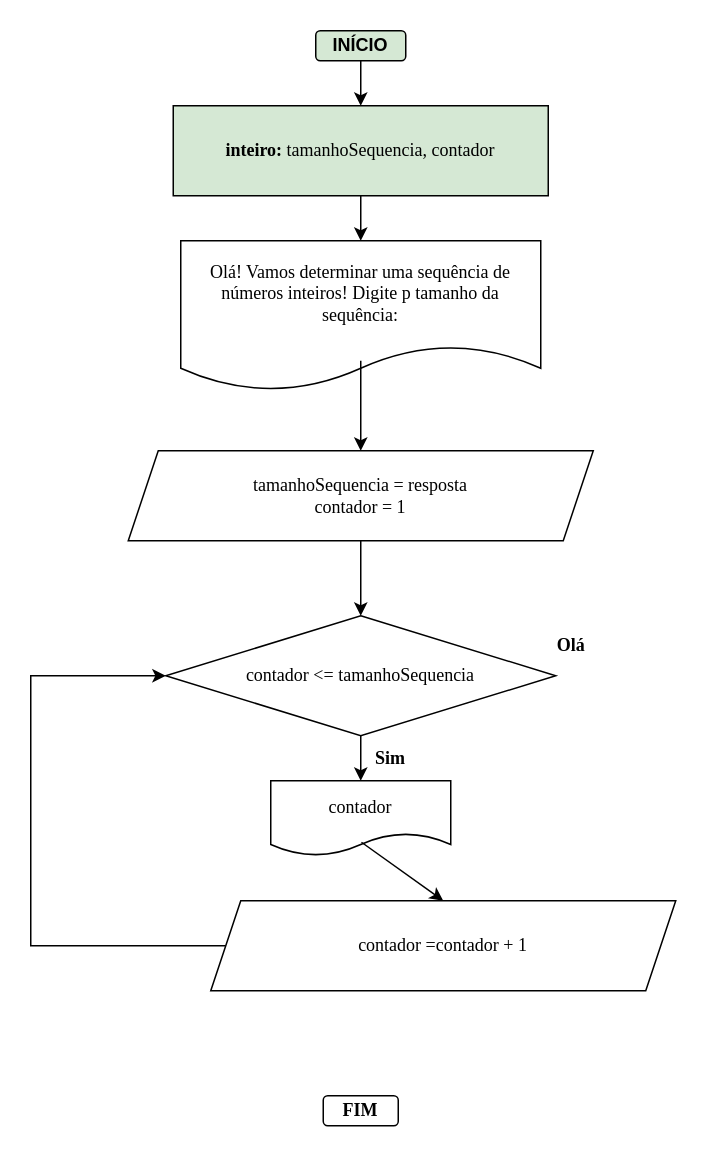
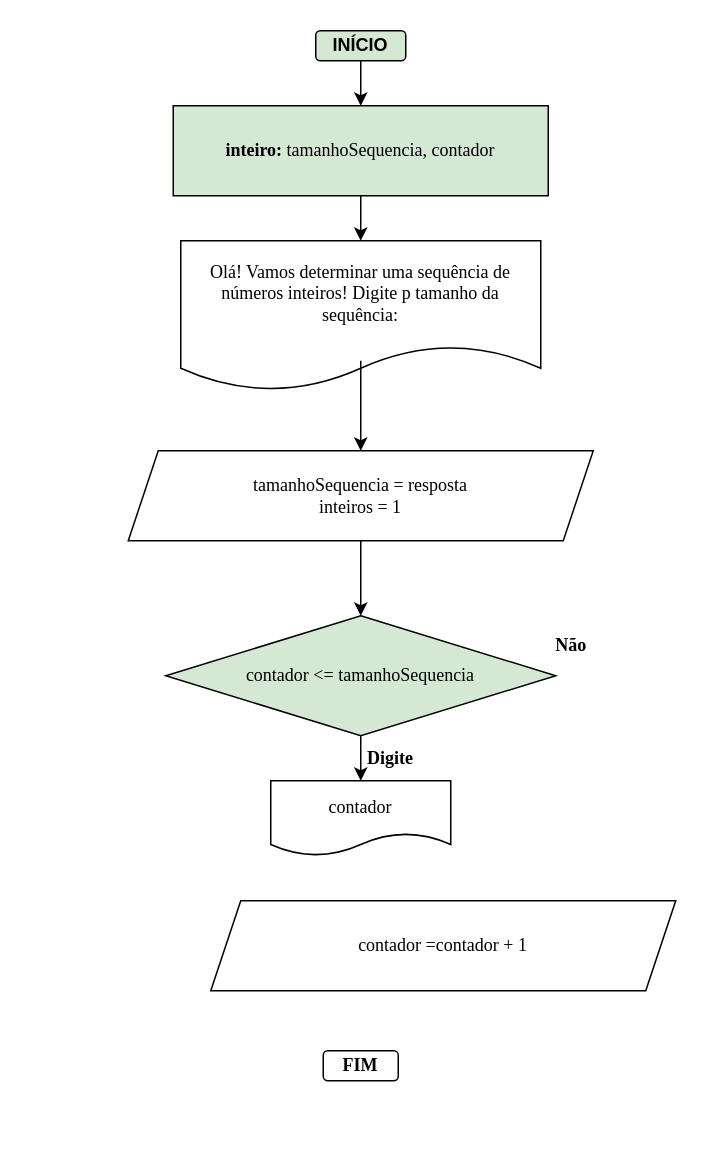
- <mxCell id="7" value="&lt;div&gt;tamanhoSequencia = resposta&lt;/div&gt;&lt;div&gt;contador = 1&lt;br&gt;&lt;/div&gt;" style="shape=parallelogram;perimeter=parallelogramPerimeter;whiteSpace=wrap;html=1;fixedSize=1;fontFamily=Comic Sans MS;" vertex="1" parent="1"><mxGeometry x="85" y="300" width="310" height="60" as="geometry" /></mxCell>
+ <mxCell id="7" value="&lt;div&gt;tamanhoSequencia = resposta&lt;/div&gt;&lt;div&gt;inteiros = 1&lt;br&gt;&lt;/div&gt;" style="shape=parallelogram;perimeter=parallelogramPerimeter;whiteSpace=wrap;html=1;fixedSize=1;fontFamily=Comic Sans MS;" vertex="1" parent="1"><mxGeometry x="85" y="300" width="310" height="60" as="geometry" /></mxCell>
- <mxCell id="17" value="&lt;b&gt;Olá&lt;/b&gt;" style="text;html=1;align=center;verticalAlign=middle;resizable=0;points=[];autosize=1;strokeColor=none;fillColor=none;fontFamily=Comic Sans MS;" vertex="1" parent="1"><mxGeometry x="360" y="420" width="40" height="20" as="geometry" /></mxCell>
+ <mxCell id="17" value="&lt;b&gt;Não&lt;/b&gt;" style="text;html=1;align=center;verticalAlign=middle;resizable=0;points=[];autosize=1;strokeColor=none;fillColor=none;fontFamily=Comic Sans MS;" vertex="1" parent="1"><mxGeometry x="360" y="420" width="40" height="20" as="geometry" /></mxCell>
- <mxCell id="9" value="contador &amp;lt;= tamanhoSequencia" style="rhombus;whiteSpace=wrap;html=1;fontFamily=Comic Sans MS;" vertex="1" parent="1"><mxGeometry x="110" y="410" width="260" height="80" as="geometry" /></mxCell>
+ <mxCell id="9" value="contador &amp;lt;= tamanhoSequencia" style="rhombus;whiteSpace=wrap;html=1;fontFamily=Comic Sans MS;fillColor=#d5e8d4;" vertex="1" parent="1"><mxGeometry x="110" y="410" width="260" height="80" as="geometry" /></mxCell>
- <mxCell id="11" value="&lt;b&gt;Sim&lt;/b&gt;" style="text;html=1;strokeColor=none;fillColor=none;align=center;verticalAlign=middle;whiteSpace=wrap;rounded=0;fontFamily=Comic Sans MS;" vertex="1" parent="1"><mxGeometry x="230" y="490" width="60" height="30" as="geometry" /></mxCell>
+ <mxCell id="11" value="&lt;b&gt;Digite&lt;/b&gt;" style="text;html=1;strokeColor=none;fillColor=none;align=center;verticalAlign=middle;whiteSpace=wrap;rounded=0;fontFamily=Comic Sans MS;" vertex="1" parent="1"><mxGeometry x="230" y="490" width="60" height="30" as="geometry" /></mxCell>
- <mxCell id="15" value="" style="endArrow=classic;html=1;rounded=0;fontFamily=Comic Sans MS;entryX=0;entryY=0.5;entryDx=0;entryDy=0;exitX=0;exitY=0.5;exitDx=0;exitDy=0;" edge="1" parent="1" source="13" target="9"><mxGeometry width="50" height="50" relative="1" as="geometry"><mxPoint x="90" y="645" as="sourcePoint" /><mxPoint x="280" y="450" as="targetPoint" /><Array as="points"><mxPoint x="20" y="630" /><mxPoint x="20" y="450" /></Array></mxGeometry></mxCell>
- <mxCell id="18" value="" style="endArrow=classic;html=1;rounded=0;fontFamily=Comic Sans MS;exitX=0.504;exitY=0.82;exitDx=0;exitDy=0;exitPerimeter=0;entryX=0.5;entryY=0;entryDx=0;entryDy=0;" edge="1" parent="1" source="14" target="13"><mxGeometry width="50" height="50" relative="1" as="geometry"><mxPoint x="330" y="615" as="sourcePoint" /><mxPoint x="240" y="590" as="targetPoint" /></mxGeometry></mxCell>
- <mxCell id="16" value="&lt;b&gt;FIM&lt;/b&gt;" style="rounded=1;whiteSpace=wrap;html=1;fontFamily=Comic Sans MS;" vertex="1" parent="1"><mxGeometry x="215" y="730" width="50" height="20" as="geometry" /></mxCell>
+ <mxCell id="16" value="&lt;b&gt;FIM&lt;/b&gt;" style="rounded=1;whiteSpace=wrap;html=1;fontFamily=Comic Sans MS;" vertex="1" parent="1"><mxGeometry x="215" y="700" width="50" height="20" as="geometry" /></mxCell>
